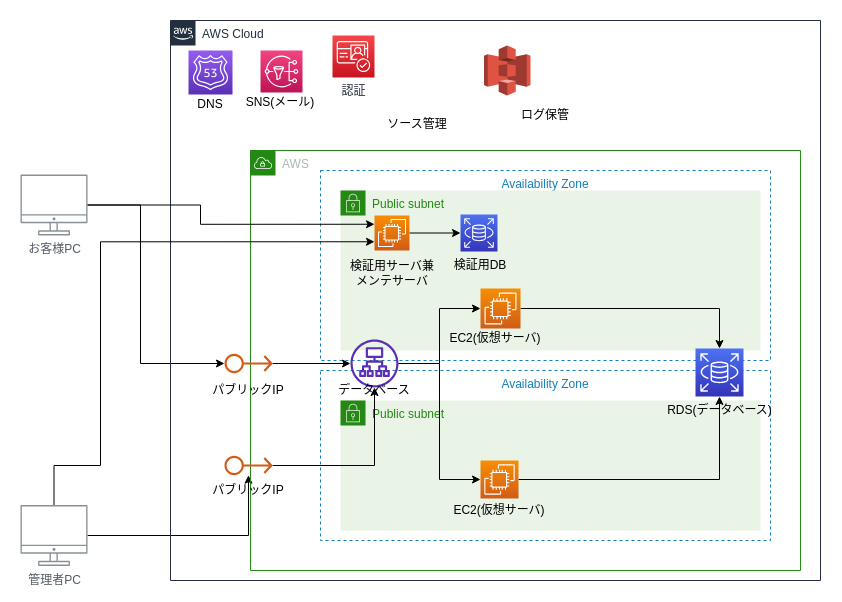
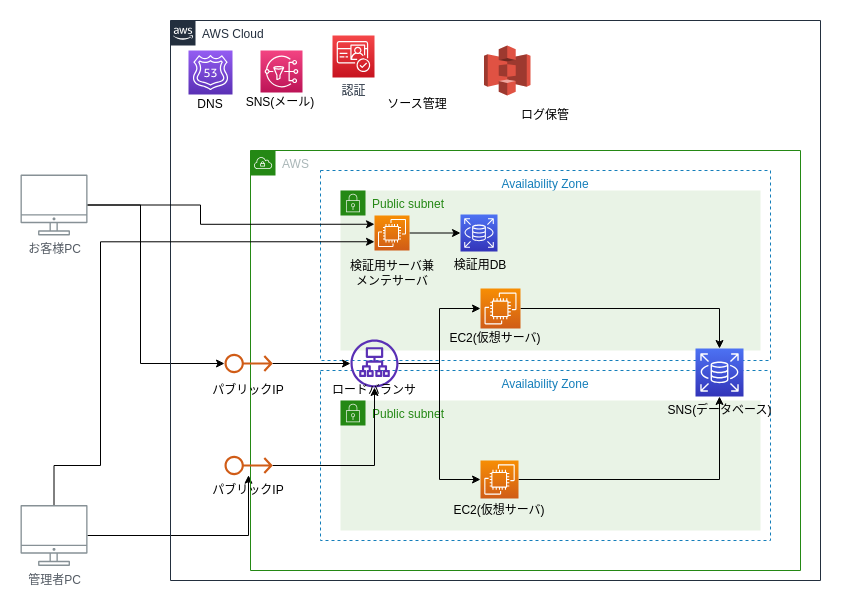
- <mxCell id="43" value="ソース管理" style="text;html=1;strokeColor=none;fillColor=none;align=center;verticalAlign=middle;whiteSpace=wrap;rounded=0;" vertex="1" parent="1"><mxGeometry x="377" y="114" width="80" height="20" as="geometry" /></mxCell>
+ <mxCell id="43" value="ソース管理" style="text;html=1;strokeColor=none;fillColor=none;align=center;verticalAlign=middle;whiteSpace=wrap;rounded=0;" vertex="1" parent="1"><mxGeometry x="377" y="94" width="80" height="20" as="geometry" /></mxCell>
- <mxCell id="27" value="データベース" style="text;html=1;strokeColor=none;fillColor=none;align=center;verticalAlign=middle;whiteSpace=wrap;rounded=0;" parent="1" vertex="1"><mxGeometry x="324" y="380" width="100" height="20" as="geometry" /></mxCell>
+ <mxCell id="27" value="ロードバランサ" style="text;html=1;strokeColor=none;fillColor=none;align=center;verticalAlign=middle;whiteSpace=wrap;rounded=0;" parent="1" vertex="1"><mxGeometry x="324" y="380" width="100" height="20" as="geometry" /></mxCell>
- <mxCell id="28" value="RDS(データベース)" style="text;html=1;strokeColor=none;fillColor=none;align=center;verticalAlign=middle;whiteSpace=wrap;rounded=0;" parent="1" vertex="1"><mxGeometry x="659.5" y="400" width="119" height="20" as="geometry" /></mxCell>
+ <mxCell id="28" value="SNS(データベース)" style="text;html=1;strokeColor=none;fillColor=none;align=center;verticalAlign=middle;whiteSpace=wrap;rounded=0;" parent="1" vertex="1"><mxGeometry x="659.5" y="400" width="119" height="20" as="geometry" /></mxCell>
